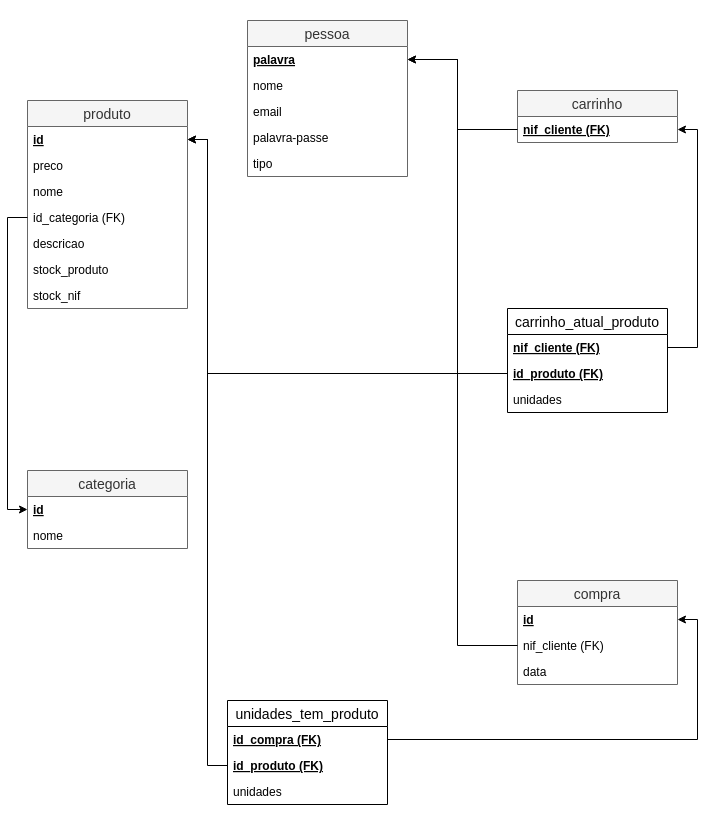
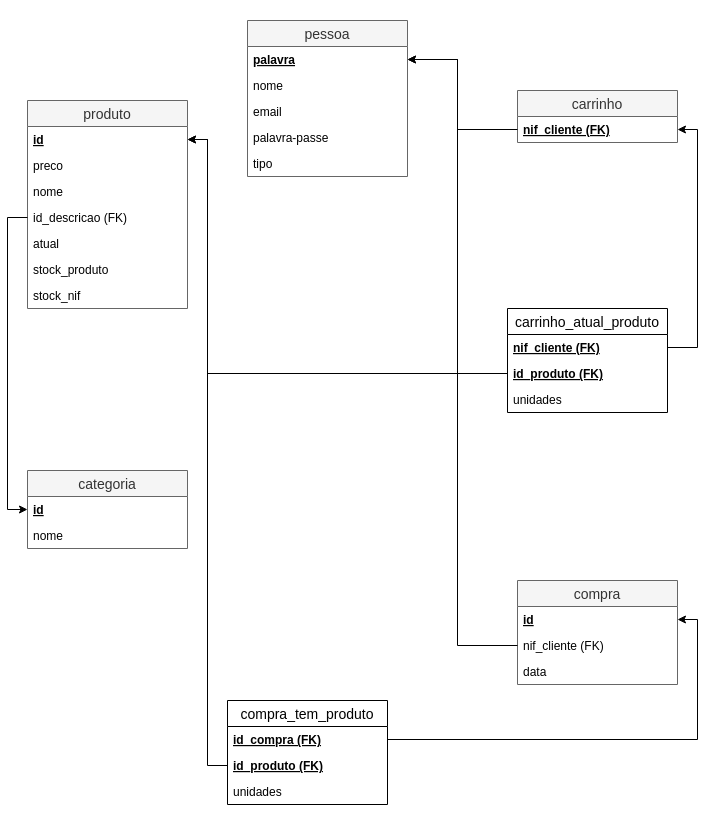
- <mxCell id="24" value="id_categoria (FK)" style="text;strokeColor=none;fillColor=none;spacingLeft=4;spacingRight=4;overflow=hidden;rotatable=0;points=[[0,0.5],[1,0.5]];portConstraint=eastwest;fontSize=12;" vertex="1" parent="20"><mxGeometry y="104" width="160" height="26" as="geometry" /></mxCell>
+ <mxCell id="24" value="id_descricao (FK)" style="text;strokeColor=none;fillColor=none;spacingLeft=4;spacingRight=4;overflow=hidden;rotatable=0;points=[[0,0.5],[1,0.5]];portConstraint=eastwest;fontSize=12;" vertex="1" parent="20"><mxGeometry y="104" width="160" height="26" as="geometry" /></mxCell>
- <mxCell id="25" value="descricao" style="text;strokeColor=none;fillColor=none;spacingLeft=4;spacingRight=4;overflow=hidden;rotatable=0;points=[[0,0.5],[1,0.5]];portConstraint=eastwest;fontSize=12;" vertex="1" parent="20"><mxGeometry y="130" width="160" height="26" as="geometry" /></mxCell>
+ <mxCell id="25" value="atual" style="text;strokeColor=none;fillColor=none;spacingLeft=4;spacingRight=4;overflow=hidden;rotatable=0;points=[[0,0.5],[1,0.5]];portConstraint=eastwest;fontSize=12;" vertex="1" parent="20"><mxGeometry y="130" width="160" height="26" as="geometry" /></mxCell>
- <mxCell id="15" value="unidades_tem_produto" style="swimlane;fontStyle=0;childLayout=stackLayout;horizontal=1;startSize=26;horizontalStack=0;resizeParent=1;resizeParentMax=0;resizeLast=0;collapsible=1;marginBottom=0;align=center;fontSize=14;" vertex="1" parent="1"><mxGeometry x="220" y="700" width="160" height="104" as="geometry" /></mxCell>
+ <mxCell id="15" value="compra_tem_produto" style="swimlane;fontStyle=0;childLayout=stackLayout;horizontal=1;startSize=26;horizontalStack=0;resizeParent=1;resizeParentMax=0;resizeLast=0;collapsible=1;marginBottom=0;align=center;fontSize=14;" vertex="1" parent="1"><mxGeometry x="220" y="700" width="160" height="104" as="geometry" /></mxCell>
